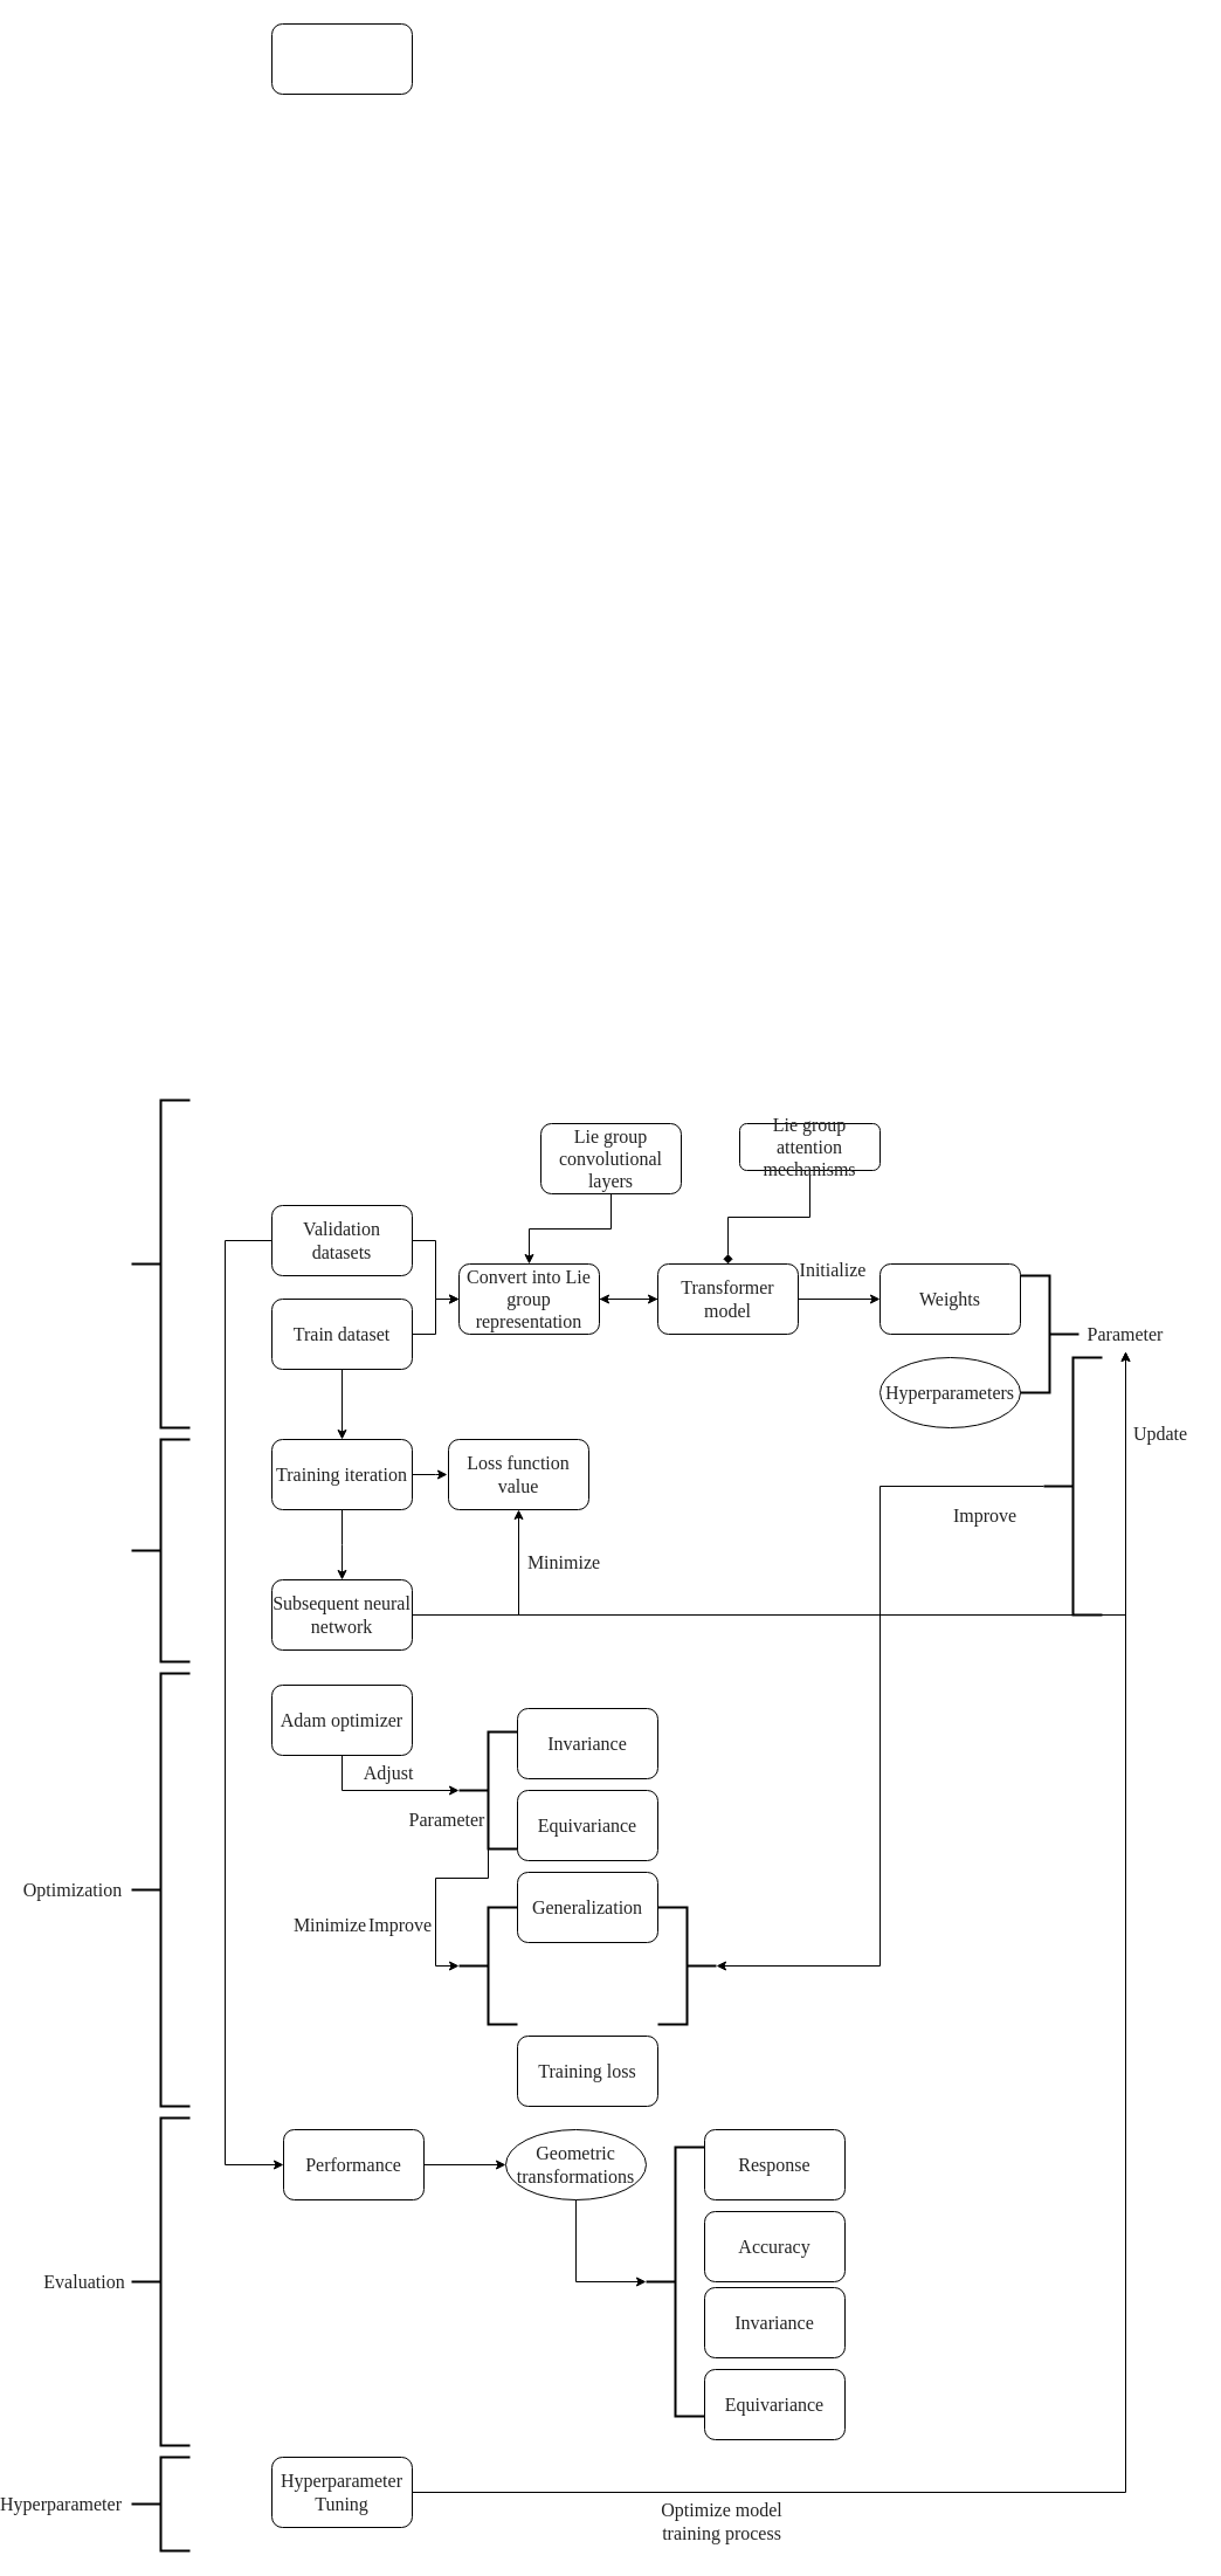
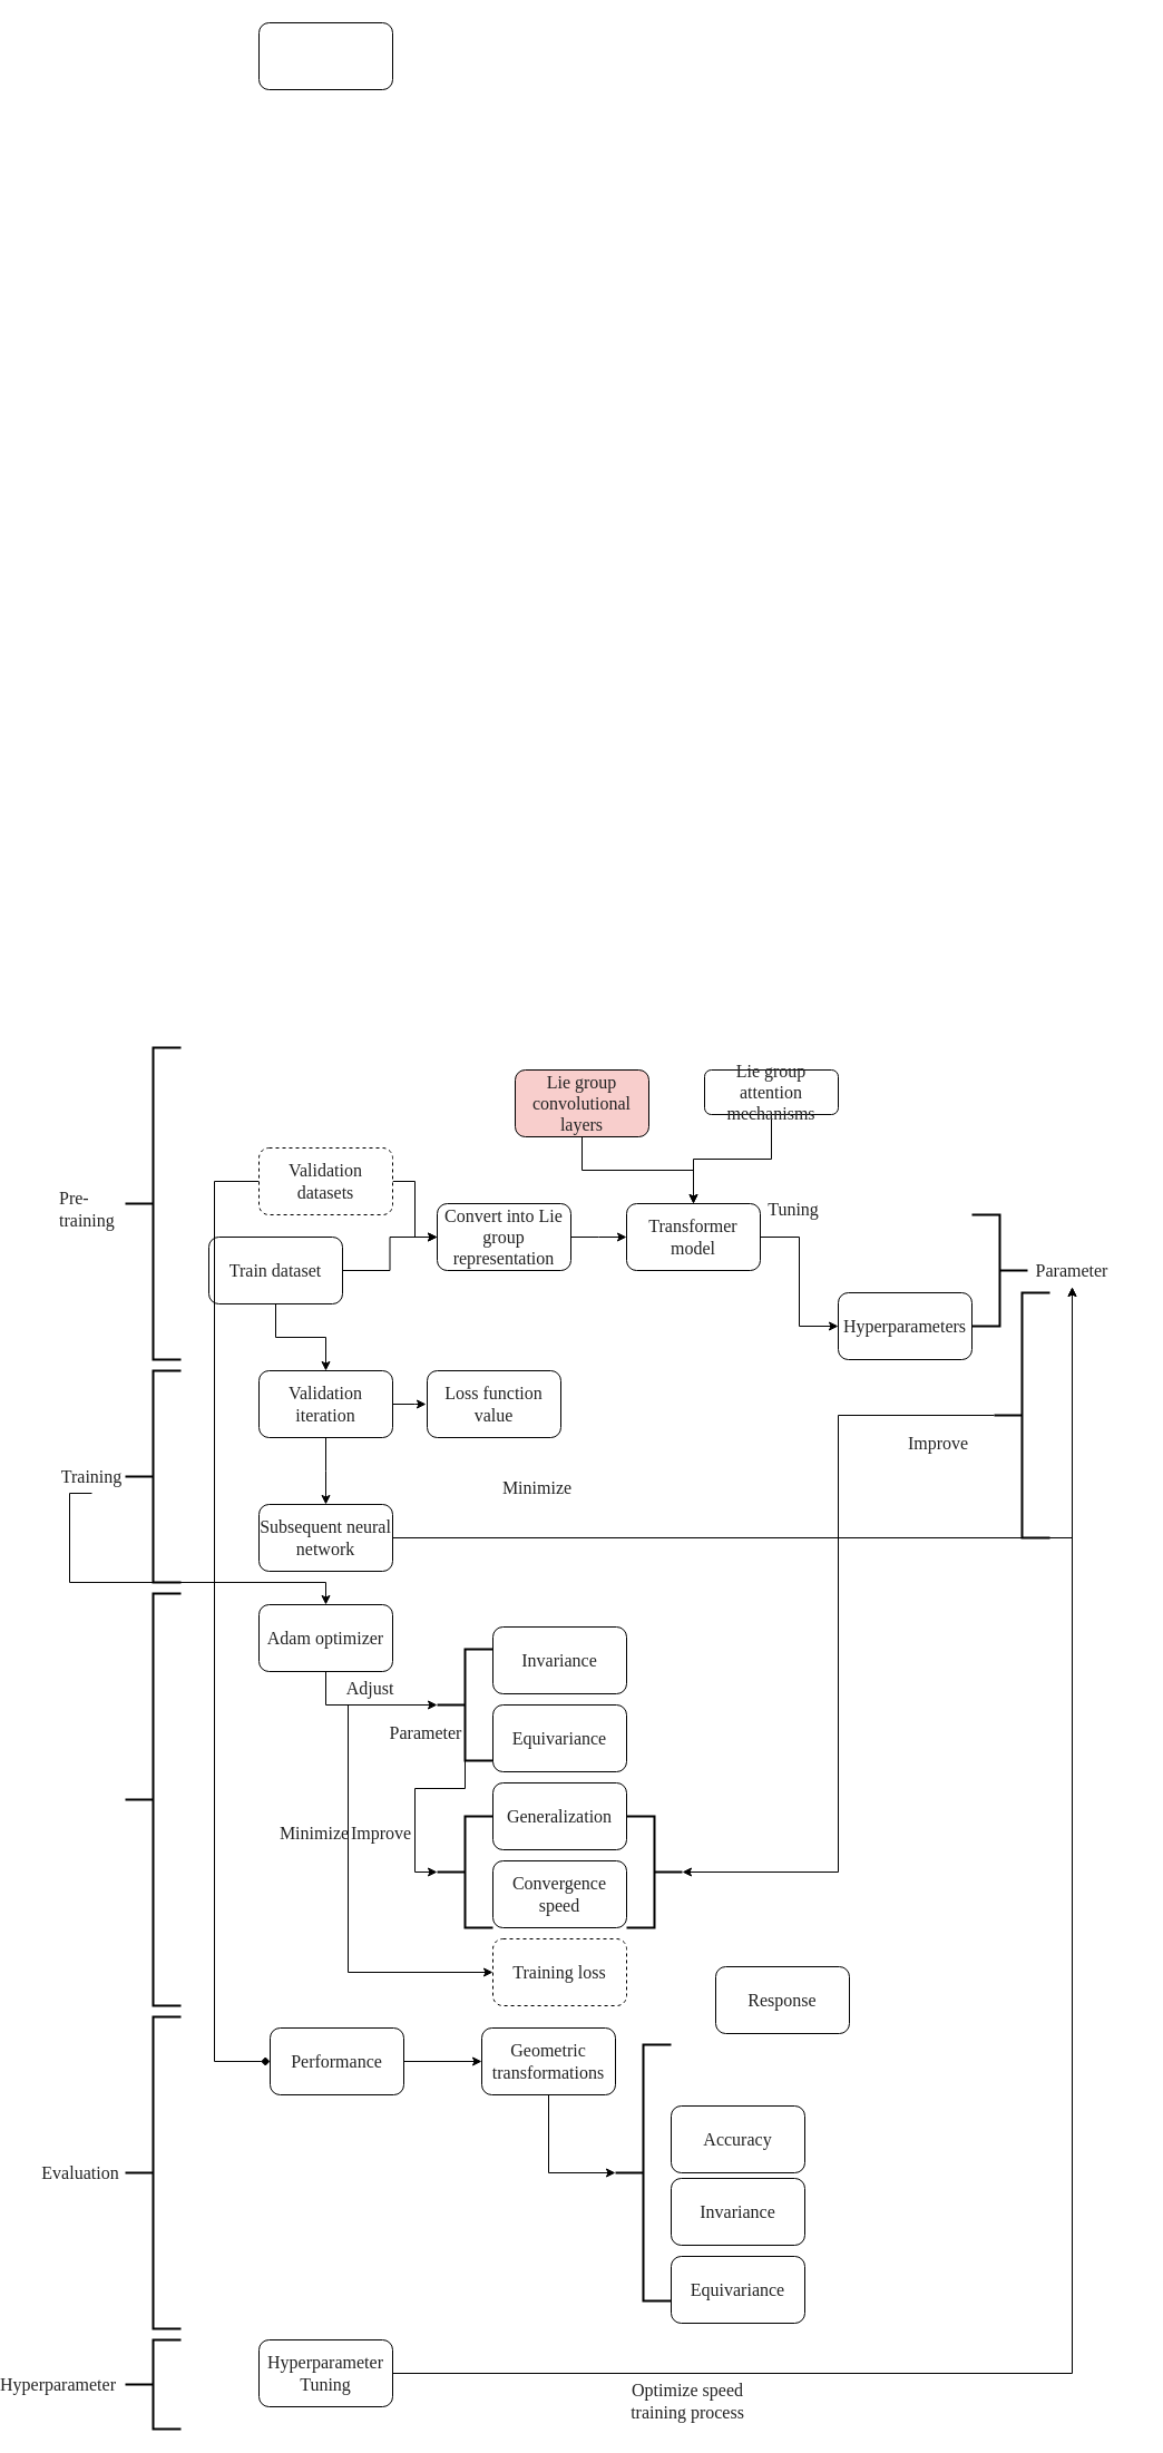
- <mxCell id="10" value="&lt;span style=&quot;caret-color: rgb(0, 0, 0); font-size: medium; text-align: start;&quot;&gt;Lie group convolutional layers&lt;/span&gt;" style="rounded=1;whiteSpace=wrap;html=1;fontColor=light-dark(#232323, #ededed);fontFamily=Times New Roman;" parent="1" vertex="1"><mxGeometry x="460" y="960" width="120" height="60" as="geometry" /></mxCell>
+ <mxCell id="10" value="&lt;span style=&quot;caret-color: rgb(0, 0, 0); font-size: medium; text-align: start;&quot;&gt;Lie group convolutional layers&lt;/span&gt;" style="rounded=1;whiteSpace=wrap;html=1;fontColor=light-dark(#232323, #ededed);fontFamily=Times New Roman;fillColor=#f8cecc;" parent="1" vertex="1"><mxGeometry x="460" y="960" width="120" height="60" as="geometry" /></mxCell>
- <mxCell id="11" style="edgeStyle=orthogonalEdgeStyle;rounded=0;orthogonalLoop=1;jettySize=auto;html=1;entryX=0.5;entryY=0;entryDx=0;entryDy=0;fontColor=light-dark(#232323, #ededed);fontFamily=Times New Roman;endArrow=diamond;" parent="1" source="12" target="8" edge="1"><mxGeometry relative="1" as="geometry" /></mxCell>
+ <mxCell id="11" style="edgeStyle=orthogonalEdgeStyle;rounded=0;orthogonalLoop=1;jettySize=auto;html=1;entryX=0.5;entryY=0;entryDx=0;entryDy=0;fontColor=light-dark(#232323, #ededed);fontFamily=Times New Roman;" parent="1" source="12" target="8" edge="1"><mxGeometry relative="1" as="geometry" /></mxCell>
- <mxCell id="9" style="edgeStyle=orthogonalEdgeStyle;rounded=0;orthogonalLoop=1;jettySize=auto;html=1;fontColor=light-dark(#232323, #ededed);fontFamily=Times New Roman;" parent="1" source="10" target="3" edge="1"><mxGeometry relative="1" as="geometry" /></mxCell>
+ <mxCell id="9" style="edgeStyle=orthogonalEdgeStyle;rounded=0;orthogonalLoop=1;jettySize=auto;html=1;entryX=0.5;entryY=0;entryDx=0;entryDy=0;fontColor=light-dark(#232323, #ededed);fontFamily=Times New Roman;" parent="1" source="10" target="8" edge="1"><mxGeometry relative="1" as="geometry" /></mxCell>
- <mxCell id="21" value="&lt;span style=&quot;caret-color: rgb(0, 0, 0); font-size: medium; text-align: start;&quot;&gt;Validation datasets&lt;/span&gt;" style="rounded=1;whiteSpace=wrap;html=1;fontColor=light-dark(#232323, #ededed);fontFamily=Times New Roman;" parent="1" vertex="1"><mxGeometry x="230" y="1030" width="120" height="60" as="geometry" /></mxCell>
+ <mxCell id="21" value="&lt;span style=&quot;caret-color: rgb(0, 0, 0); font-size: medium; text-align: start;&quot;&gt;Validation datasets&lt;/span&gt;" style="rounded=1;whiteSpace=wrap;html=1;fontColor=light-dark(#232323, #ededed);fontFamily=Times New Roman;dashed=1;" parent="1" vertex="1"><mxGeometry x="230" y="1030" width="120" height="60" as="geometry" /></mxCell>
+ <mxCell id="17" value="&lt;div style=&quot;text-align: start;&quot;&gt;&lt;font size=&quot;3&quot;&gt;&lt;span style=&quot;caret-color: rgb(237, 237, 237);&quot;&gt;Pre-training&lt;/span&gt;&lt;/font&gt;&lt;/div&gt;" style="text;html=1;align=center;verticalAlign=middle;whiteSpace=wrap;rounded=0;fontColor=light-dark(#232323, #ededed);fontFamily=Times New Roman;" parent="1" vertex="1"><mxGeometry x="50" y="1070" width="60" height="30" as="geometry" /></mxCell>
- <mxCell id="15" value="&lt;span style=&quot;caret-color: rgb(0, 0, 0); font-size: medium; text-align: start;&quot;&gt;Initialize&lt;/span&gt;" style="text;html=1;align=center;verticalAlign=middle;whiteSpace=wrap;rounded=0;fontColor=light-dark(#232323, #ededed);fontFamily=Times New Roman;" parent="1" vertex="1"><mxGeometry x="680" y="1070" width="60" height="30" as="geometry" /></mxCell>
+ <mxCell id="15" value="&lt;span style=&quot;caret-color: rgb(0, 0, 0); font-size: medium; text-align: start;&quot;&gt;Tuning&lt;/span&gt;" style="text;html=1;align=center;verticalAlign=middle;whiteSpace=wrap;rounded=0;fontColor=light-dark(#232323, #ededed);fontFamily=Times New Roman;" parent="1" vertex="1"><mxGeometry x="680" y="1070" width="60" height="30" as="geometry" /></mxCell>
- <mxCell id="7" style="edgeStyle=orthogonalEdgeStyle;rounded=0;orthogonalLoop=1;jettySize=auto;html=1;fontColor=light-dark(#232323, #ededed);fontFamily=Times New Roman;" parent="1" source="8" target="3" edge="1"><mxGeometry relative="1" as="geometry"><mxPoint x="700" y="1180" as="targetPoint" /></mxGeometry></mxCell>
+ <mxCell id="7" style="edgeStyle=orthogonalEdgeStyle;rounded=0;orthogonalLoop=1;jettySize=auto;html=1;entryX=0;entryY=0.5;entryDx=0;entryDy=0;fontColor=light-dark(#232323, #ededed);fontFamily=Times New Roman;" parent="1" source="8" target="14" edge="1"><mxGeometry relative="1" as="geometry"><mxPoint x="700" y="1180" as="targetPoint" /></mxGeometry></mxCell>
- <mxCell id="6" style="edgeStyle=orthogonalEdgeStyle;rounded=0;orthogonalLoop=1;jettySize=auto;html=1;entryX=0;entryY=0.5;entryDx=0;entryDy=0;fontColor=light-dark(#232323, #ededed);fontFamily=Times New Roman;" parent="1" source="8" target="13" edge="1"><mxGeometry relative="1" as="geometry"><mxPoint x="710" y="1080" as="targetPoint" /></mxGeometry></mxCell>
- <mxCell id="13" value="&lt;span style=&quot;caret-color: rgb(0, 0, 0); font-size: medium; text-align: start;&quot;&gt;Weights&lt;/span&gt;" style="rounded=1;whiteSpace=wrap;html=1;fontColor=light-dark(#232323, #ededed);fontFamily=Times New Roman;" parent="1" vertex="1"><mxGeometry x="750" y="1080" width="120" height="60" as="geometry" /></mxCell>
- <mxCell id="5" value="&lt;span style=&quot;caret-color: rgb(0, 0, 0); font-size: medium; text-align: start;&quot;&gt;Train dataset&lt;/span&gt;" style="rounded=1;whiteSpace=wrap;html=1;fontColor=light-dark(#232323, #ededed);fontFamily=Times New Roman;" parent="1" vertex="1"><mxGeometry x="230" y="1110" width="120" height="60" as="geometry" /></mxCell>
+ <mxCell id="5" value="&lt;span style=&quot;caret-color: rgb(0, 0, 0); font-size: medium; text-align: start;&quot;&gt;Train dataset&lt;/span&gt;" style="rounded=1;whiteSpace=wrap;html=1;fontColor=light-dark(#232323, #ededed);fontFamily=Times New Roman;" parent="1" vertex="1"><mxGeometry x="185" y="1110" width="120" height="60" as="geometry" /></mxCell>
- <mxCell id="14" value="&lt;span style=&quot;caret-color: rgb(0, 0, 0); font-size: medium; text-align: start;&quot;&gt;Hyperparameters&lt;/span&gt;" style="ellipse;whiteSpace=wrap;html=1;fontColor=light-dark(#232323, #ededed);fontFamily=Times New Roman;" parent="1" vertex="1"><mxGeometry x="750" y="1160" width="120" height="60" as="geometry" /></mxCell>
+ <mxCell id="14" value="&lt;span style=&quot;caret-color: rgb(0, 0, 0); font-size: medium; text-align: start;&quot;&gt;Hyperparameters&lt;/span&gt;" style="rounded=1;whiteSpace=wrap;html=1;fontColor=light-dark(#232323, #ededed);fontFamily=Times New Roman;" parent="1" vertex="1"><mxGeometry x="750" y="1160" width="120" height="60" as="geometry" /></mxCell>
- <mxCell id="33" value="&lt;span style=&quot;caret-color: rgb(0, 0, 0); font-size: medium; text-align: start;&quot;&gt;Update&lt;/span&gt;" style="text;html=1;align=center;verticalAlign=middle;whiteSpace=wrap;rounded=0;fontColor=light-dark(#232323, #ededed);fontFamily=Times New Roman;" parent="1" vertex="1"><mxGeometry x="960" y="1210" width="60" height="30" as="geometry" /></mxCell>
- <mxCell id="24" value="&lt;span style=&quot;caret-color: rgb(0, 0, 0); font-size: medium; text-align: start;&quot;&gt;Training iteration&lt;/span&gt;" style="rounded=1;whiteSpace=wrap;html=1;fontColor=light-dark(#232323, #ededed);fontFamily=Times New Roman;" parent="1" vertex="1"><mxGeometry x="230" y="1230" width="120" height="60" as="geometry" /></mxCell>
+ <mxCell id="24" value="&lt;span style=&quot;caret-color: rgb(0, 0, 0); font-size: medium; text-align: start;&quot;&gt;Validation iteration&lt;/span&gt;" style="rounded=1;whiteSpace=wrap;html=1;fontColor=light-dark(#232323, #ededed);fontFamily=Times New Roman;" parent="1" vertex="1"><mxGeometry x="230" y="1230" width="120" height="60" as="geometry" /></mxCell>
+ <mxCell id="36" value="&lt;span style=&quot;caret-color: rgb(0, 0, 0); font-size: medium; text-align: start;&quot;&gt;Training&lt;/span&gt;" style="text;html=1;align=center;verticalAlign=middle;whiteSpace=wrap;rounded=0;fontColor=light-dark(#232323, #ededed);fontFamily=Times New Roman;" parent="1" vertex="1"><mxGeometry x="50" y="1310" width="60" height="30" as="geometry" /></mxCell>
- <mxCell id="28" style="edgeStyle=orthogonalEdgeStyle;rounded=0;orthogonalLoop=1;jettySize=auto;html=1;fontColor=light-dark(#232323, #ededed);fontFamily=Times New Roman;" parent="1" source="29" target="26" edge="1"><mxGeometry relative="1" as="geometry" /></mxCell>
+ <mxCell id="35" style="edgeStyle=orthogonalEdgeStyle;rounded=0;orthogonalLoop=1;jettySize=auto;html=1;entryX=0.5;entryY=0;entryDx=0;entryDy=0;exitX=0.5;exitY=1;exitDx=0;exitDy=0;fontColor=light-dark(#232323, #ededed);fontFamily=Times New Roman;" parent="1" source="36" target="43" edge="1"><mxGeometry relative="1" as="geometry"><Array as="points"><mxPoint x="60" y="1340" /><mxPoint x="60" y="1420" /><mxPoint x="290" y="1420" /></Array></mxGeometry></mxCell>
- <mxCell id="53" value="&lt;span style=&quot;caret-color: rgb(0, 0, 0); font-size: medium; text-align: start;&quot;&gt;Optimization&lt;/span&gt;" style="text;html=1;align=center;verticalAlign=middle;whiteSpace=wrap;rounded=0;fontColor=light-dark(#232323, #ededed);fontFamily=Times New Roman;" parent="1" vertex="1"><mxGeometry x="30" y="1600" width="60" height="30" as="geometry" /></mxCell>
+ <mxCell id="41" value="&lt;span style=&quot;caret-color: rgb(0, 0, 0); font-size: medium; text-align: start;&quot;&gt;Convergence speed&lt;/span&gt;" style="rounded=1;whiteSpace=wrap;html=1;fontColor=light-dark(#232323, #ededed);fontFamily=Times New Roman;" parent="1" vertex="1"><mxGeometry x="440" y="1670" width="120" height="60" as="geometry" /></mxCell>
+ <mxCell id="47" style="edgeStyle=orthogonalEdgeStyle;rounded=0;orthogonalLoop=1;jettySize=auto;html=1;entryX=0;entryY=0.5;entryDx=0;entryDy=0;fontColor=light-dark(#232323, #ededed);fontFamily=Times New Roman;" parent="1" source="48" target="50" edge="1"><mxGeometry relative="1" as="geometry"><Array as="points"><mxPoint x="310" y="1770" /></Array></mxGeometry></mxCell>
- <mxCell id="50" value="&lt;span style=&quot;caret-color: rgb(0, 0, 0); font-size: medium; text-align: start;&quot;&gt;Training loss&lt;/span&gt;" style="rounded=1;whiteSpace=wrap;html=1;fontColor=light-dark(#232323, #ededed);fontFamily=Times New Roman;" parent="1" vertex="1"><mxGeometry x="440" y="1740" width="120" height="60" as="geometry" /></mxCell>
+ <mxCell id="50" value="&lt;span style=&quot;caret-color: rgb(0, 0, 0); font-size: medium; text-align: start;&quot;&gt;Training loss&lt;/span&gt;" style="rounded=1;whiteSpace=wrap;html=1;fontColor=light-dark(#232323, #ededed);fontFamily=Times New Roman;dashed=1;" parent="1" vertex="1"><mxGeometry x="440" y="1740" width="120" height="60" as="geometry" /></mxCell>
- <mxCell id="20" style="edgeStyle=orthogonalEdgeStyle;rounded=0;orthogonalLoop=1;jettySize=auto;html=1;entryX=0;entryY=0.5;entryDx=0;entryDy=0;fontColor=light-dark(#232323, #ededed);fontFamily=Times New Roman;" parent="1" source="21" target="55" edge="1"><mxGeometry relative="1" as="geometry"><mxPoint x="190" y="1850" as="targetPoint" /><Array as="points"><mxPoint x="190" y="1060" /><mxPoint x="190" y="1850" /></Array></mxGeometry></mxCell>
+ <mxCell id="20" style="edgeStyle=orthogonalEdgeStyle;rounded=0;orthogonalLoop=1;jettySize=auto;html=1;entryX=0;entryY=0.5;entryDx=0;entryDy=0;fontColor=light-dark(#232323, #ededed);fontFamily=Times New Roman;endArrow=diamond;" parent="1" source="21" target="55" edge="1"><mxGeometry relative="1" as="geometry"><mxPoint x="190" y="1850" as="targetPoint" /><Array as="points"><mxPoint x="190" y="1060" /><mxPoint x="190" y="1850" /></Array></mxGeometry></mxCell>
- <mxCell id="56" value="&lt;span style=&quot;caret-color: rgb(0, 0, 0); font-size: medium; text-align: start;&quot;&gt;Geometric transformations&lt;/span&gt;" style="ellipse;whiteSpace=wrap;html=1;fontColor=light-dark(#232323, #ededed);fontFamily=Times New Roman;" parent="1" vertex="1"><mxGeometry x="430" y="1820" width="120" height="60" as="geometry" /></mxCell>
+ <mxCell id="56" value="&lt;span style=&quot;caret-color: rgb(0, 0, 0); font-size: medium; text-align: start;&quot;&gt;Geometric transformations&lt;/span&gt;" style="whiteSpace=wrap;html=1;rounded=1;fontColor=light-dark(#232323, #ededed);fontFamily=Times New Roman;" parent="1" vertex="1"><mxGeometry x="430" y="1820" width="120" height="60" as="geometry" /></mxCell>
- <mxCell id="57" value="&lt;div style=&quot;text-align: start;&quot;&gt;&lt;span style=&quot;caret-color: rgb(0, 0, 0); font-size: medium;&quot;&gt;Response&lt;/span&gt;&lt;br&gt;&lt;/div&gt;" style="rounded=1;whiteSpace=wrap;html=1;fontColor=light-dark(#232323, #ededed);fontFamily=Times New Roman;" parent="1" vertex="1"><mxGeometry x="600" y="1820" width="120" height="60" as="geometry" /></mxCell>
+ <mxCell id="57" value="&lt;div style=&quot;text-align: start;&quot;&gt;&lt;span style=&quot;caret-color: rgb(0, 0, 0); font-size: medium;&quot;&gt;Response&lt;/span&gt;&lt;br&gt;&lt;/div&gt;" style="rounded=1;whiteSpace=wrap;html=1;fontColor=light-dark(#232323, #ededed);fontFamily=Times New Roman;" parent="1" vertex="1"><mxGeometry x="640" y="1765" width="120" height="60" as="geometry" /></mxCell>
- <mxCell id="71" value="&lt;span style=&quot;caret-color: rgb(0, 0, 0); font-size: medium; text-align: start;&quot;&gt;Optimize model training process&lt;/span&gt;" style="text;html=1;align=center;verticalAlign=middle;whiteSpace=wrap;rounded=0;fontColor=light-dark(#232323, #ededed);fontFamily=Times New Roman;" parent="1" vertex="1"><mxGeometry x="540" y="2140" width="150" height="30" as="geometry" /></mxCell>
+ <mxCell id="71" value="&lt;span style=&quot;caret-color: rgb(0, 0, 0); font-size: medium; text-align: start;&quot;&gt;Optimize speed training process&lt;/span&gt;" style="text;html=1;align=center;verticalAlign=middle;whiteSpace=wrap;rounded=0;fontColor=light-dark(#232323, #ededed);fontFamily=Times New Roman;" parent="1" vertex="1"><mxGeometry x="540" y="2140" width="150" height="30" as="geometry" /></mxCell>
